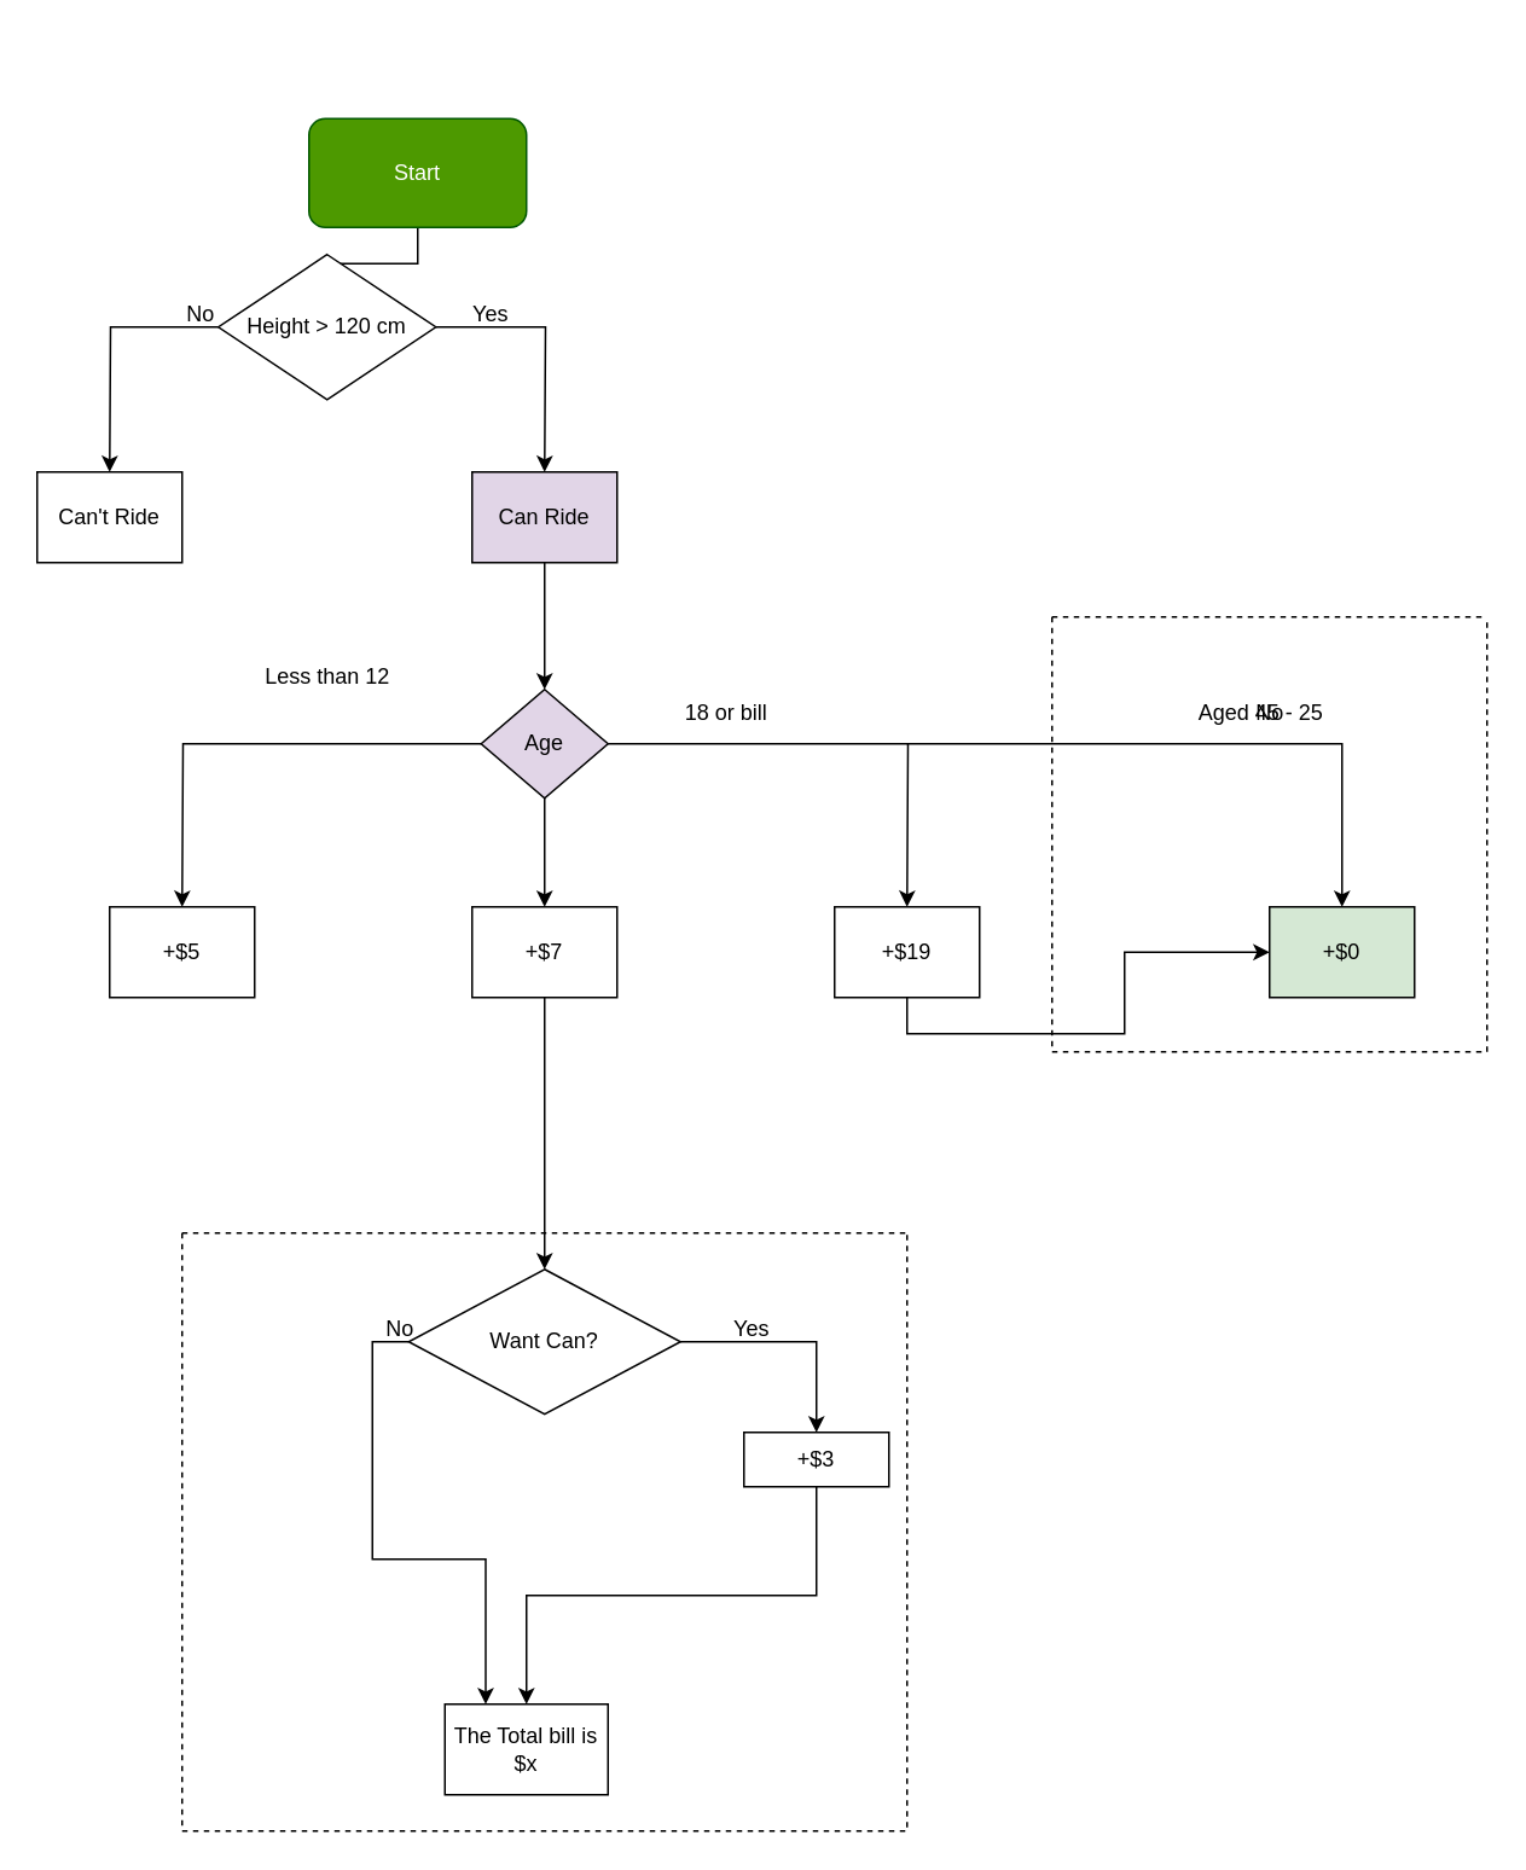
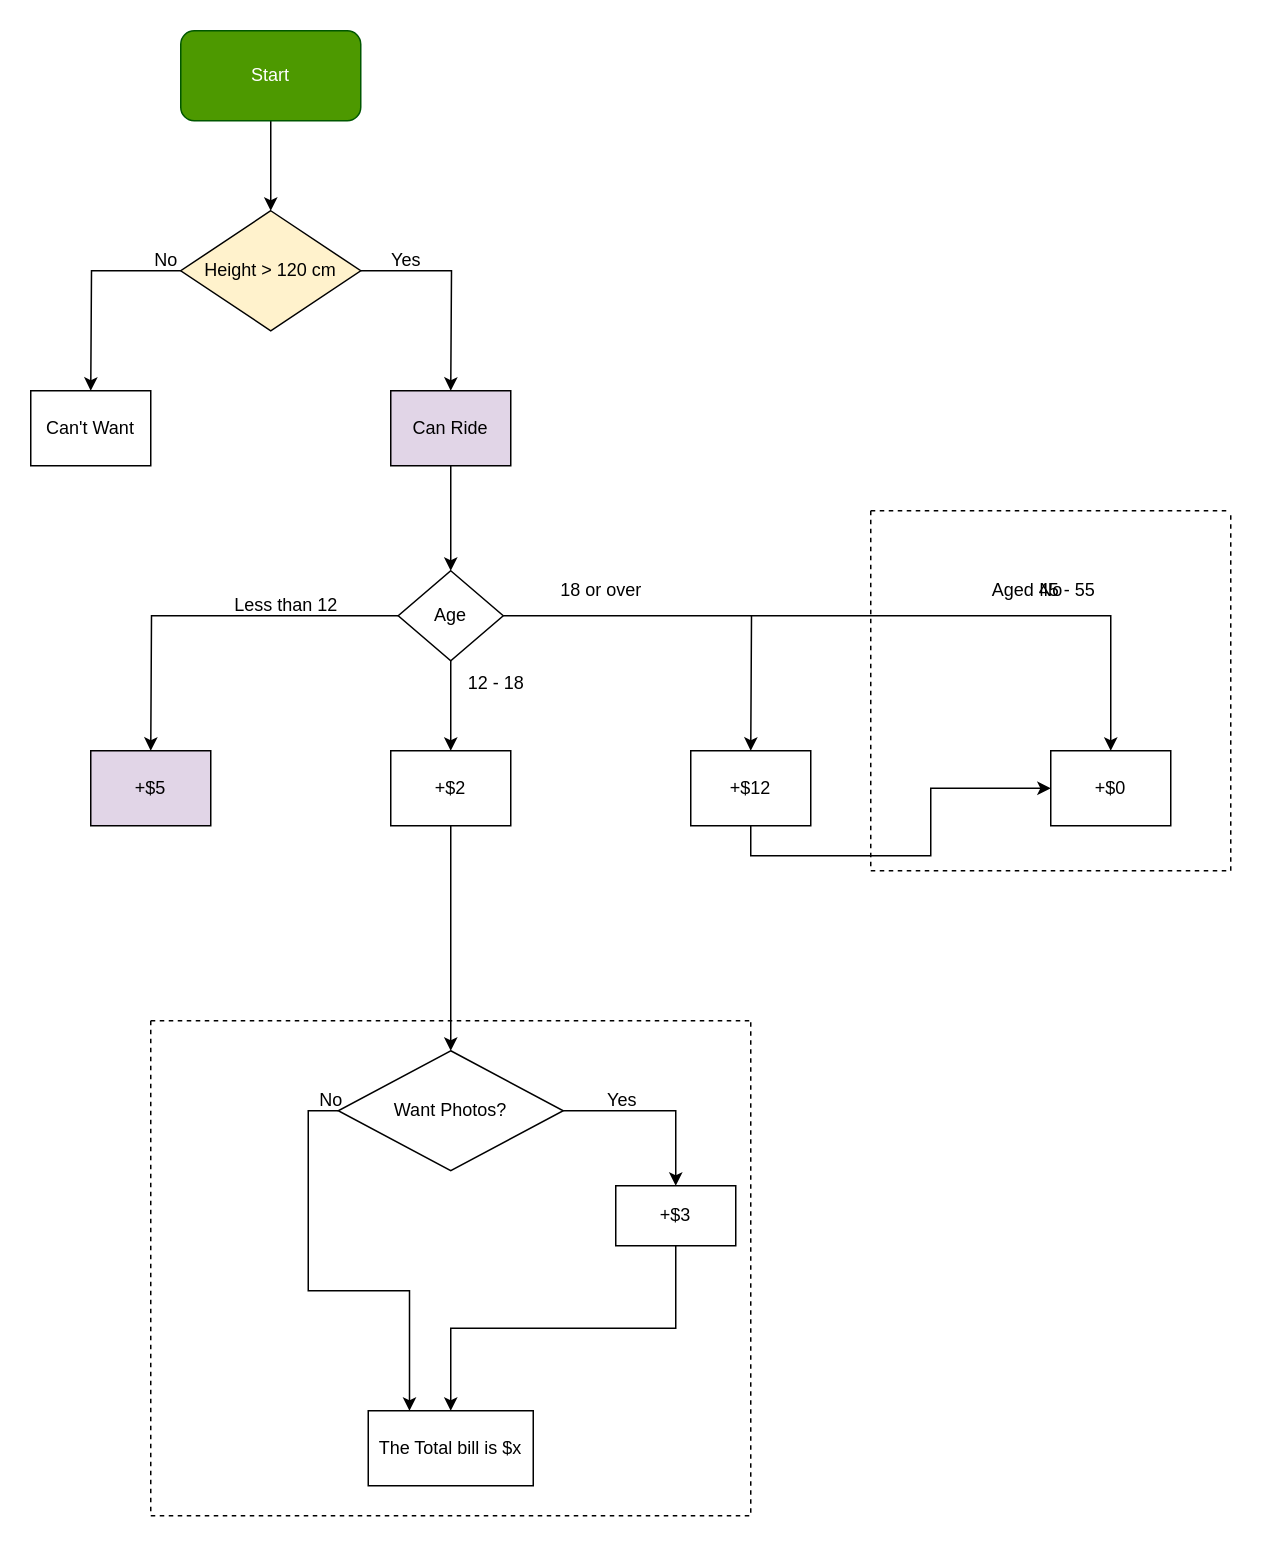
- <mxCell id="3" value="Start" style="rounded=1;whiteSpace=wrap;html=1;fillColor=#4D9900;fontColor=#ffffff;strokeColor=#005700;" parent="1" vertex="1"><mxGeometry x="170" y="65" width="120" height="60" as="geometry" /></mxCell>
+ <mxCell id="3" value="Start" style="rounded=1;whiteSpace=wrap;html=1;fillColor=#4D9900;fontColor=#ffffff;strokeColor=#005700;" parent="1" vertex="1"><mxGeometry x="120" y="20" width="120" height="60" as="geometry" /></mxCell>
- <mxCell id="6" value="Height &amp;gt; 120 cm" style="rhombus;whiteSpace=wrap;html=1;" parent="1" vertex="1"><mxGeometry x="120" y="140" width="120" height="80" as="geometry" /></mxCell>
+ <mxCell id="6" value="Height &amp;gt; 120 cm" style="rhombus;whiteSpace=wrap;html=1;fillColor=#fff2cc;" parent="1" vertex="1"><mxGeometry x="120" y="140" width="120" height="80" as="geometry" /></mxCell>
- <mxCell id="7" value="Can't Ride" style="rounded=0;whiteSpace=wrap;html=1;" parent="1" vertex="1"><mxGeometry y="260" width="80" height="50" as="geometry" x="20" /></mxCell>
+ <mxCell id="7" value="Can't Want" style="rounded=0;whiteSpace=wrap;html=1;" parent="1" vertex="1"><mxGeometry y="260" width="80" height="50" as="geometry" x="20" /></mxCell>
- <mxCell id="31" value="Less than 12" style="text;html=1;align=center;verticalAlign=middle;resizable=0;points=[];autosize=1;strokeColor=none;fillColor=none;" parent="1" vertex="1"><mxGeometry x="135" y="358" width="90" height="30" as="geometry" /></mxCell>
+ <mxCell id="31" value="Less than 12" style="text;html=1;align=center;verticalAlign=middle;resizable=0;points=[];autosize=1;strokeColor=none;fillColor=none;" parent="1" vertex="1"><mxGeometry x="145" y="388" width="90" height="30" as="geometry" /></mxCell>
- <mxCell id="30" value="18 or bill" style="text;html=1;align=center;verticalAlign=middle;resizable=0;points=[];autosize=1;strokeColor=none;fillColor=none;" parent="1" vertex="1"><mxGeometry x="360" y="378" width="80" height="30" as="geometry" /></mxCell>
+ <mxCell id="30" value="18 or over" style="text;html=1;align=center;verticalAlign=middle;resizable=0;points=[];autosize=1;strokeColor=none;fillColor=none;" parent="1" vertex="1"><mxGeometry x="360" y="378" width="80" height="30" as="geometry" /></mxCell>
- <mxCell id="35" value="Aged 45 - 25" style="text;html=1;align=center;verticalAlign=middle;resizable=0;points=[];autosize=1;strokeColor=none;fillColor=none;" vertex="1" parent="1"><mxGeometry x="650" y="378" width="90" height="30" as="geometry" /></mxCell>
+ <mxCell id="35" value="Aged 45 - 55" style="text;html=1;align=center;verticalAlign=middle;resizable=0;points=[];autosize=1;strokeColor=none;fillColor=none;" vertex="1" parent="1"><mxGeometry x="650" y="378" width="90" height="30" as="geometry" /></mxCell>
- <mxCell id="13" value="Age" style="rhombus;whiteSpace=wrap;html=1;fillColor=#e1d5e7;" parent="1" vertex="1"><mxGeometry x="265" y="380" width="70" height="60" as="geometry" /></mxCell>
+ <mxCell id="13" value="Age" style="rhombus;whiteSpace=wrap;html=1;" parent="1" vertex="1"><mxGeometry x="265" y="380" width="70" height="60" as="geometry" /></mxCell>
+ <mxCell id="32" value="12 - 18" style="text;html=1;align=center;verticalAlign=middle;resizable=0;points=[];autosize=1;strokeColor=none;fillColor=none;" parent="1" vertex="1"><mxGeometry x="300" y="440" width="60" height="30" as="geometry" /></mxCell>
- <mxCell id="16" value="+$5" style="rounded=0;whiteSpace=wrap;html=1;" parent="1" vertex="1"><mxGeometry x="60" y="500" width="80" height="50" as="geometry" /></mxCell>
+ <mxCell id="16" value="+$5" style="rounded=0;whiteSpace=wrap;html=1;fillColor=#e1d5e7;" parent="1" vertex="1"><mxGeometry x="60" y="500" width="80" height="50" as="geometry" /></mxCell>
- <mxCell id="15" value="+$7" style="rounded=0;whiteSpace=wrap;html=1;" parent="1" vertex="1"><mxGeometry x="260" y="500" width="80" height="50" as="geometry" /></mxCell>
+ <mxCell id="15" value="+$2" style="rounded=0;whiteSpace=wrap;html=1;" parent="1" vertex="1"><mxGeometry x="260" y="500" width="80" height="50" as="geometry" /></mxCell>
- <mxCell id="18" value="+$19" style="rounded=0;whiteSpace=wrap;html=1;" parent="1" vertex="1"><mxGeometry x="460" y="500" width="80" height="50" as="geometry" /></mxCell>
+ <mxCell id="18" value="+$12" style="rounded=0;whiteSpace=wrap;html=1;" parent="1" vertex="1"><mxGeometry x="460" y="500" width="80" height="50" as="geometry" /></mxCell>
- <mxCell id="34" value="+$0" style="rounded=0;whiteSpace=wrap;html=1;fillColor=#d5e8d4;" vertex="1" parent="1"><mxGeometry x="700" y="500" width="80" height="50" as="geometry" /></mxCell>
+ <mxCell id="34" value="+$0" style="rounded=0;whiteSpace=wrap;html=1;" vertex="1" parent="1"><mxGeometry x="700" y="500" width="80" height="50" as="geometry" /></mxCell>
- <mxCell id="21" value="Want Can?" style="rhombus;whiteSpace=wrap;html=1;fillColor=default;container=0;" parent="1" vertex="1"><mxGeometry x="225" y="700" width="150" height="80" as="geometry" /></mxCell>
+ <mxCell id="21" value="Want Photos?" style="rhombus;whiteSpace=wrap;html=1;fillColor=default;container=0;" parent="1" vertex="1"><mxGeometry x="225" y="700" width="150" height="80" as="geometry" /></mxCell>
- <mxCell id="24" value="+$3" style="rounded=0;whiteSpace=wrap;html=1;" parent="22" vertex="1"><mxGeometry x="310" y="110" width="80" height="30" as="geometry" /></mxCell>
+ <mxCell id="24" value="+$3" style="rounded=0;whiteSpace=wrap;html=1;" parent="22" vertex="1"><mxGeometry x="310" y="110" width="80" height="40" as="geometry" /></mxCell>
- <mxCell id="25" value="The Total bill is $x" style="rounded=0;whiteSpace=wrap;html=1;" parent="22" vertex="1"><mxGeometry x="145" y="260" width="90" height="50" as="geometry" /></mxCell>
+ <mxCell id="25" value="The Total bill is $x" style="rounded=0;whiteSpace=wrap;html=1;" parent="22" vertex="1"><mxGeometry x="145" y="260" width="110" height="50" as="geometry" /></mxCell>
